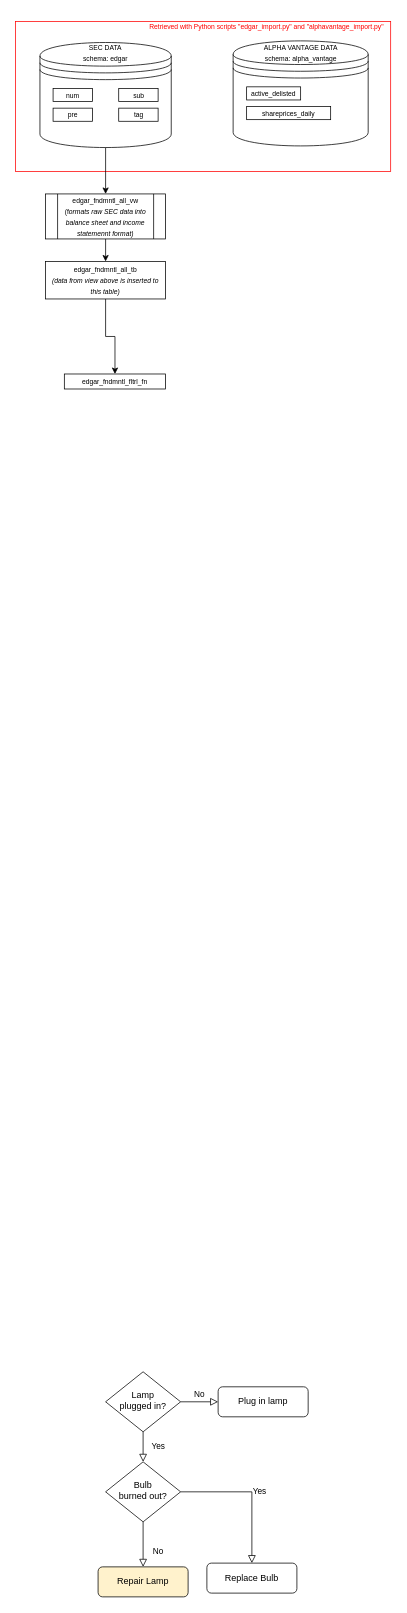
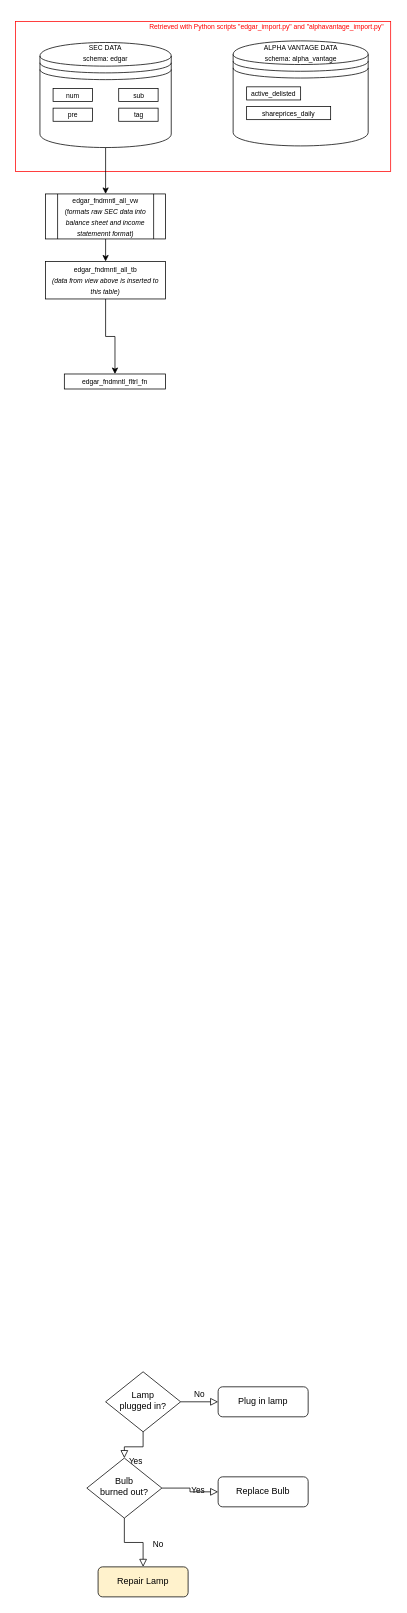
- <mxCell id="9" value="Bulb&lt;br&gt;burned out?" style="rhombus;whiteSpace=wrap;html=1;shadow=0;fontFamily=Helvetica;fontSize=12;align=center;strokeWidth=1;spacing=6;spacingTop=-4;" parent="1" vertex="1"><mxGeometry x="140" y="1948" width="100" height="80" as="geometry" /></mxCell>
+ <mxCell id="9" value="Bulb&lt;br&gt;burned out?" style="rhombus;whiteSpace=wrap;html=1;shadow=0;fontFamily=Helvetica;fontSize=12;align=center;strokeWidth=1;spacing=6;spacingTop=-4;" parent="1" vertex="1"><mxGeometry x="115" y="1943" width="100" height="80" as="geometry" /></mxCell>
- <mxCell id="11" value="Replace Bulb" style="rounded=1;whiteSpace=wrap;html=1;fontSize=12;glass=0;strokeWidth=1;shadow=0;" parent="1" vertex="1"><mxGeometry x="275" y="2083" width="120" height="40" as="geometry" /></mxCell>
+ <mxCell id="11" value="Replace Bulb" style="rounded=1;whiteSpace=wrap;html=1;fontSize=12;glass=0;strokeWidth=1;shadow=0;" parent="1" vertex="1"><mxGeometry x="290" y="1968" width="120" height="40" as="geometry" /></mxCell>
